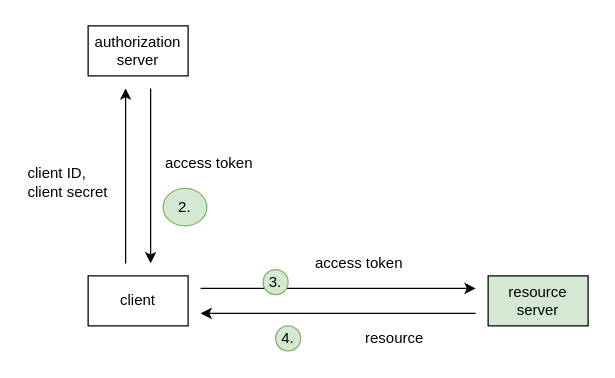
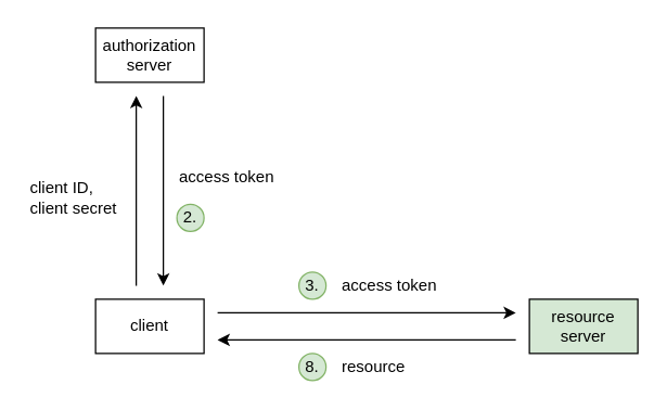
- <mxCell id="7" value="2." style="ellipse;whiteSpace=wrap;html=1;aspect=fixed;fillColor=#d5e8d4;strokeColor=#82b366;" parent="1" vertex="1"><mxGeometry x="130" y="150" width="35" height="30" as="geometry" /></mxCell>
+ <mxCell id="7" value="2." style="ellipse;whiteSpace=wrap;html=1;aspect=fixed;fillColor=#d5e8d4;strokeColor=#82b366;" parent="1" vertex="1"><mxGeometry x="130" y="150" width="20" height="20" as="geometry" /></mxCell>
- <mxCell id="12" value="3." style="ellipse;whiteSpace=wrap;html=1;aspect=fixed;fillColor=#d5e8d4;strokeColor=#82b366;" parent="1" vertex="1"><mxGeometry x="210" y="215" width="20" height="20" as="geometry" /></mxCell>
+ <mxCell id="12" value="3." style="ellipse;whiteSpace=wrap;html=1;aspect=fixed;fillColor=#d5e8d4;strokeColor=#82b366;" parent="1" vertex="1"><mxGeometry x="220" y="200" width="20" height="20" as="geometry" /></mxCell>
- <mxCell id="14" value="4." style="ellipse;whiteSpace=wrap;html=1;aspect=fixed;fillColor=#d5e8d4;strokeColor=#82b366;" parent="1" vertex="1"><mxGeometry x="220" y="260" width="20" height="20" as="geometry" /></mxCell>
+ <mxCell id="14" value="8." style="ellipse;whiteSpace=wrap;html=1;aspect=fixed;fillColor=#d5e8d4;strokeColor=#82b366;" parent="1" vertex="1"><mxGeometry x="220" y="260" width="20" height="20" as="geometry" /></mxCell>
- <mxCell id="15" value="resource" style="text;html=1;strokeColor=none;fillColor=none;align=left;verticalAlign=middle;whiteSpace=wrap;rounded=0;" parent="1" vertex="1"><mxGeometry x="290" y="260" width="75" height="20" as="geometry" /></mxCell>
+ <mxCell id="15" value="resource" style="text;html=1;strokeColor=none;fillColor=none;align=left;verticalAlign=middle;whiteSpace=wrap;rounded=0;" parent="1" vertex="1"><mxGeometry x="250" y="260" width="75" height="20" as="geometry" /></mxCell>
